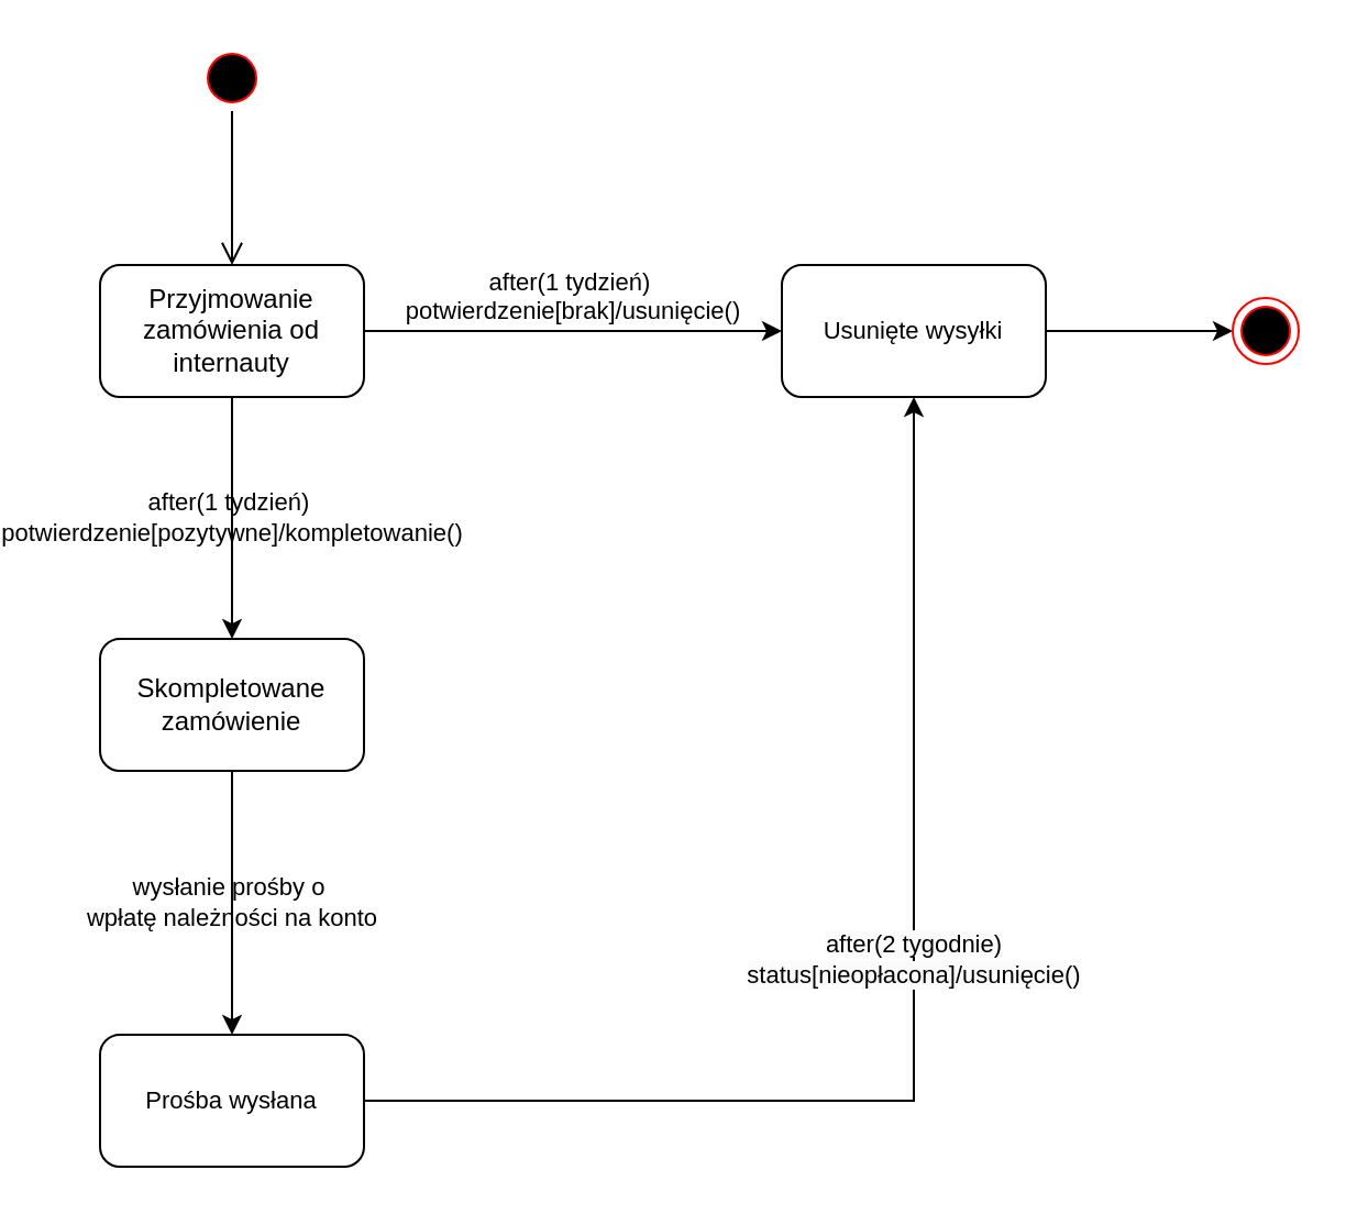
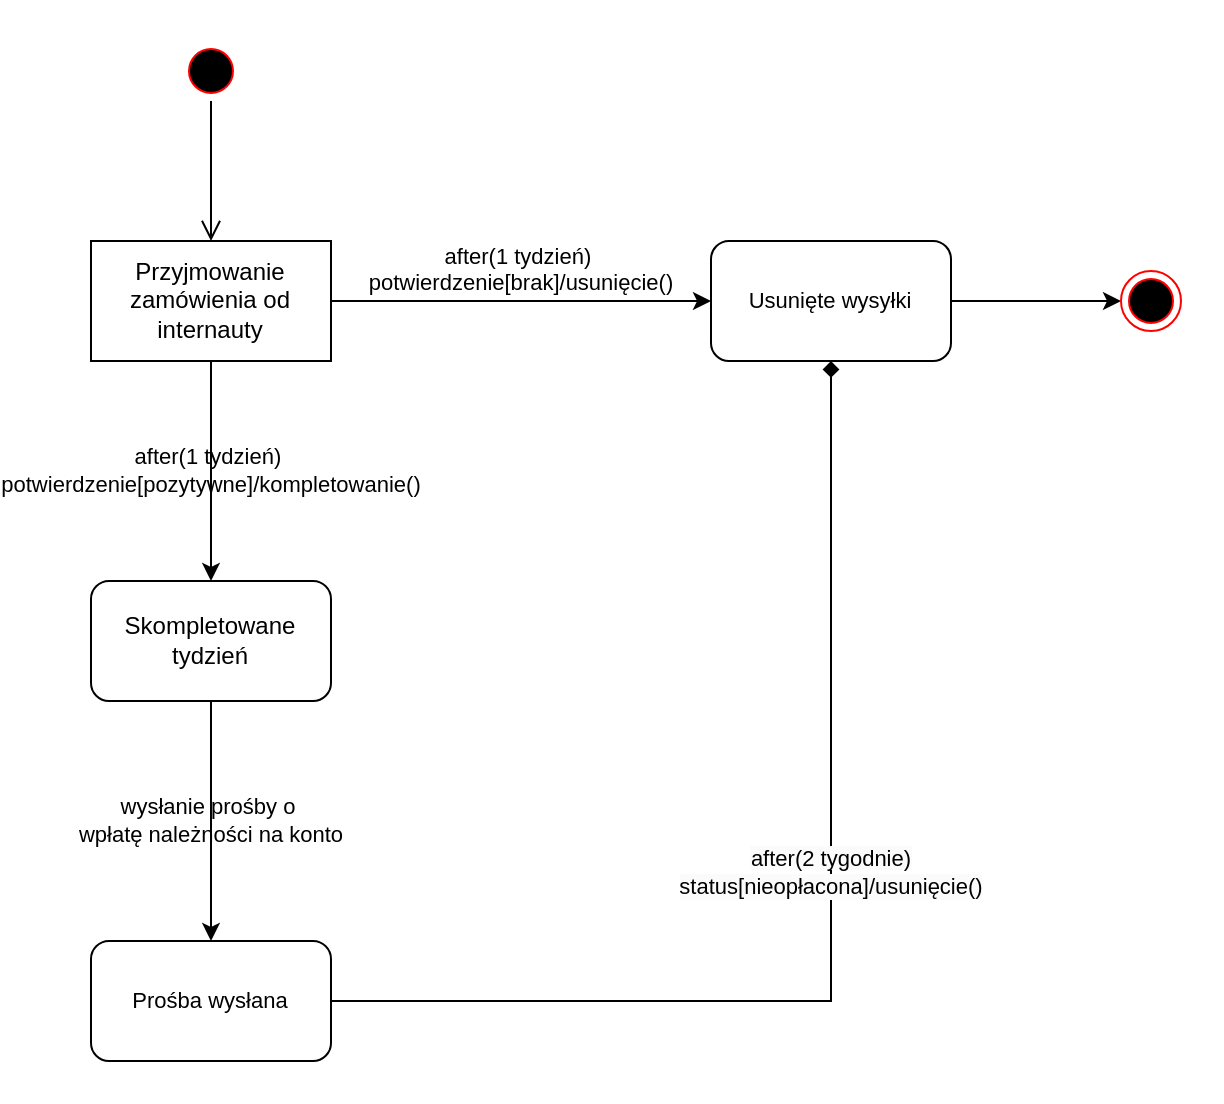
- <mxCell id="5" value="Przyjmowanie zamówienia od internauty" style="rounded=1;whiteSpace=wrap;html=1;" vertex="1" parent="1"><mxGeometry x="20" y="120" width="120" height="60" as="geometry" /></mxCell>
+ <mxCell id="5" value="Przyjmowanie zamówienia od internauty" style="whiteSpace=wrap;html=1;rounded=0;" vertex="1" parent="1"><mxGeometry x="20" y="120" width="120" height="60" as="geometry" /></mxCell>
- <mxCell id="9" value="&lt;br&gt;&lt;span style=&quot;color: rgb(0, 0, 0); font-family: Helvetica; font-size: 11px; font-style: normal; font-variant-ligatures: normal; font-variant-caps: normal; font-weight: 400; letter-spacing: normal; orphans: 2; text-align: center; text-indent: 0px; text-transform: none; widows: 2; word-spacing: 0px; -webkit-text-stroke-width: 0px; white-space: nowrap; background-color: rgb(251, 251, 251); text-decoration-thickness: initial; text-decoration-style: initial; text-decoration-color: initial; display: inline !important; float: none;&quot;&gt;after(2 tygodnie)&lt;/span&gt;&lt;div style=&quot;forced-color-adjust: none; color: rgb(0, 0, 0); font-family: Helvetica; font-size: 11px; font-style: normal; font-variant-ligatures: normal; font-variant-caps: normal; font-weight: 400; letter-spacing: normal; orphans: 2; text-align: center; text-indent: 0px; text-transform: none; widows: 2; word-spacing: 0px; -webkit-text-stroke-width: 0px; white-space: nowrap; background-color: rgb(251, 251, 251); text-decoration-thickness: initial; text-decoration-style: initial; text-decoration-color: initial;&quot;&gt;status[nieopłacona]/usunięcie()&lt;/div&gt;&lt;div&gt;&lt;br/&gt;&lt;/div&gt;" style="edgeStyle=orthogonalEdgeStyle;rounded=0;orthogonalLoop=1;jettySize=auto;html=1;strokeColor=default;align=center;verticalAlign=bottom;fontFamily=Helvetica;fontSize=11;fontColor=default;labelBackgroundColor=none;endArrow=classic;" edge="1" parent="1" source="10" target="12"><mxGeometry relative="1" as="geometry" /></mxCell>
+ <mxCell id="9" value="&lt;br&gt;&lt;span style=&quot;color: rgb(0, 0, 0); font-family: Helvetica; font-size: 11px; font-style: normal; font-variant-ligatures: normal; font-variant-caps: normal; font-weight: 400; letter-spacing: normal; orphans: 2; text-align: center; text-indent: 0px; text-transform: none; widows: 2; word-spacing: 0px; -webkit-text-stroke-width: 0px; white-space: nowrap; background-color: rgb(251, 251, 251); text-decoration-thickness: initial; text-decoration-style: initial; text-decoration-color: initial; display: inline !important; float: none;&quot;&gt;after(2 tygodnie)&lt;/span&gt;&lt;div style=&quot;forced-color-adjust: none; color: rgb(0, 0, 0); font-family: Helvetica; font-size: 11px; font-style: normal; font-variant-ligatures: normal; font-variant-caps: normal; font-weight: 400; letter-spacing: normal; orphans: 2; text-align: center; text-indent: 0px; text-transform: none; widows: 2; word-spacing: 0px; -webkit-text-stroke-width: 0px; white-space: nowrap; background-color: rgb(251, 251, 251); text-decoration-thickness: initial; text-decoration-style: initial; text-decoration-color: initial;&quot;&gt;status[nieopłacona]/usunięcie()&lt;/div&gt;&lt;div&gt;&lt;br/&gt;&lt;/div&gt;" style="edgeStyle=orthogonalEdgeStyle;rounded=0;orthogonalLoop=1;jettySize=auto;html=1;strokeColor=default;align=center;verticalAlign=bottom;fontFamily=Helvetica;fontSize=11;fontColor=default;labelBackgroundColor=none;endArrow=diamond;" edge="1" parent="1" source="10" target="12"><mxGeometry relative="1" as="geometry" /></mxCell>
- <mxCell id="8" value="Skompletowane zamówienie" style="rounded=1;whiteSpace=wrap;html=1;" vertex="1" parent="1"><mxGeometry x="20" y="290" width="120" height="60" as="geometry" /></mxCell>
+ <mxCell id="8" value="Skompletowane tydzień" style="rounded=1;whiteSpace=wrap;html=1;" vertex="1" parent="1"><mxGeometry x="20" y="290" width="120" height="60" as="geometry" /></mxCell>
